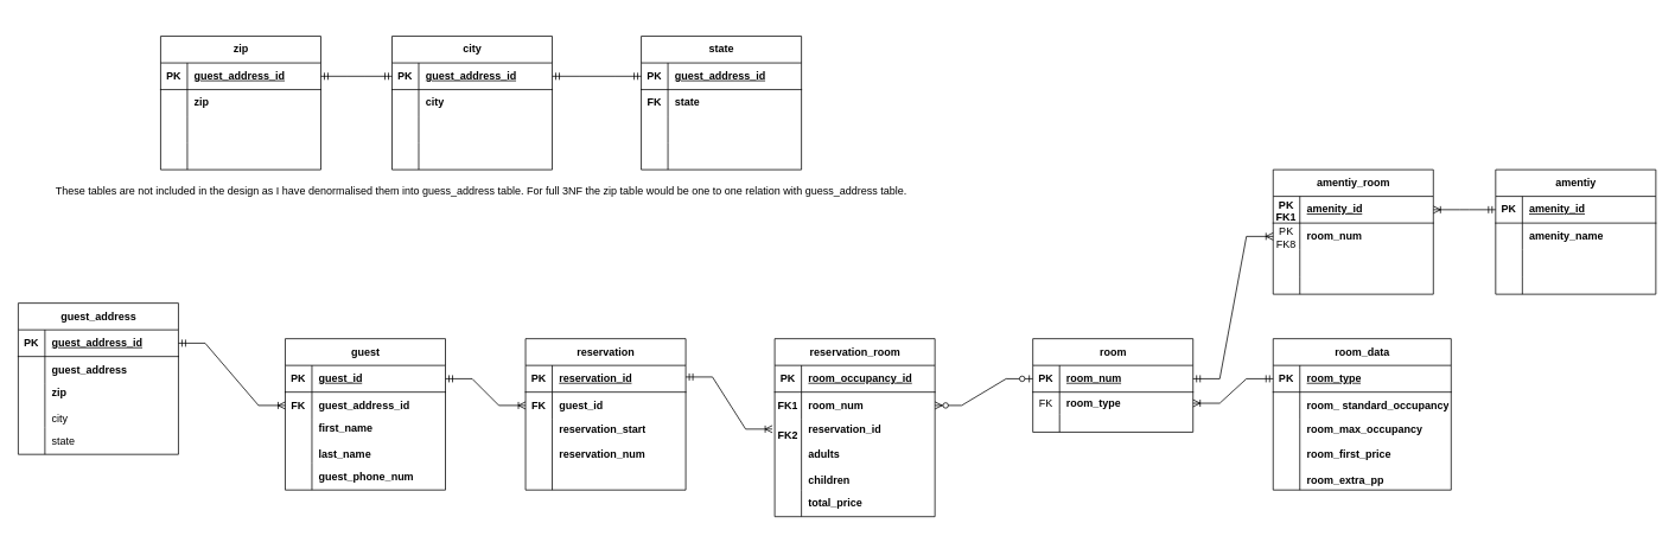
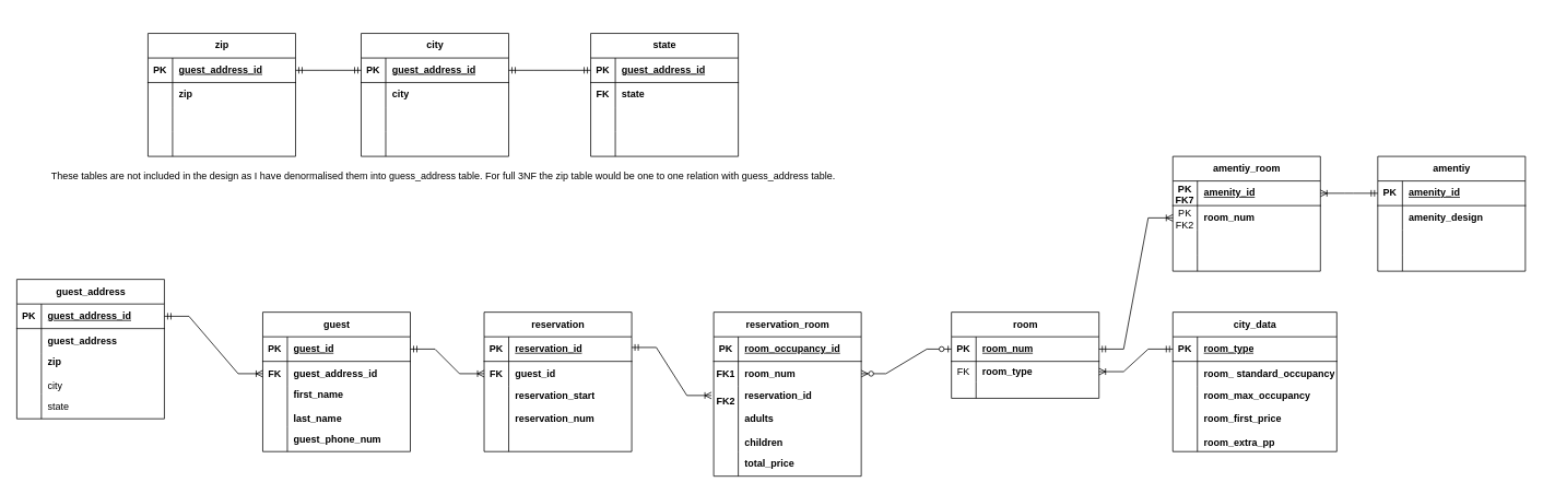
- <mxCell id="4" value="PK&lt;br&gt;FK1" style="shape=partialRectangle;connectable=0;fillColor=none;top=0;left=0;bottom=0;right=0;fontStyle=1;overflow=hidden;whiteSpace=wrap;html=1;" vertex="1" parent="3"><mxGeometry width="30" height="30" as="geometry"><mxRectangle width="30" height="30" as="alternateBounds" /></mxGeometry></mxCell>
+ <mxCell id="4" value="PK&lt;br&gt;FK7" style="shape=partialRectangle;connectable=0;fillColor=none;top=0;left=0;bottom=0;right=0;fontStyle=1;overflow=hidden;whiteSpace=wrap;html=1;" vertex="1" parent="3"><mxGeometry width="30" height="30" as="geometry"><mxRectangle width="30" height="30" as="alternateBounds" /></mxGeometry></mxCell>
- <mxCell id="7" value="PK&lt;br&gt;FK8" style="shape=partialRectangle;connectable=0;fillColor=none;top=0;left=0;bottom=0;right=0;editable=1;overflow=hidden;whiteSpace=wrap;html=1;" vertex="1" parent="6"><mxGeometry width="30" height="30" as="geometry"><mxRectangle width="30" height="30" as="alternateBounds" /></mxGeometry></mxCell>
+ <mxCell id="7" value="PK&lt;br&gt;FK2" style="shape=partialRectangle;connectable=0;fillColor=none;top=0;left=0;bottom=0;right=0;editable=1;overflow=hidden;whiteSpace=wrap;html=1;" vertex="1" parent="6"><mxGeometry width="30" height="30" as="geometry"><mxRectangle width="30" height="30" as="alternateBounds" /></mxGeometry></mxCell>
- <mxCell id="79" value="&lt;b&gt;amenity_name&lt;br&gt;&lt;/b&gt;" style="shape=partialRectangle;connectable=0;fillColor=none;top=0;left=0;bottom=0;right=0;align=left;spacingLeft=6;overflow=hidden;whiteSpace=wrap;html=1;" vertex="1" parent="77"><mxGeometry x="30" width="150" height="30" as="geometry"><mxRectangle width="150" height="30" as="alternateBounds" /></mxGeometry></mxCell>
+ <mxCell id="79" value="&lt;b&gt;amenity_design&lt;br&gt;&lt;/b&gt;" style="shape=partialRectangle;connectable=0;fillColor=none;top=0;left=0;bottom=0;right=0;align=left;spacingLeft=6;overflow=hidden;whiteSpace=wrap;html=1;" vertex="1" parent="77"><mxGeometry x="30" width="150" height="30" as="geometry"><mxRectangle width="150" height="30" as="alternateBounds" /></mxGeometry></mxCell>
- <mxCell id="62" value="room_data" style="shape=table;startSize=30;container=1;collapsible=1;childLayout=tableLayout;fixedRows=1;rowLines=0;fontStyle=1;align=center;resizeLast=1;html=1;" vertex="1" parent="1"><mxGeometry x="1430" y="380" width="200" height="170" as="geometry" /></mxCell>
+ <mxCell id="62" value="city_data" style="shape=table;startSize=30;container=1;collapsible=1;childLayout=tableLayout;fixedRows=1;rowLines=0;fontStyle=1;align=center;resizeLast=1;html=1;" vertex="1" parent="1"><mxGeometry x="1430" y="380" width="200" height="170" as="geometry" /></mxCell>
